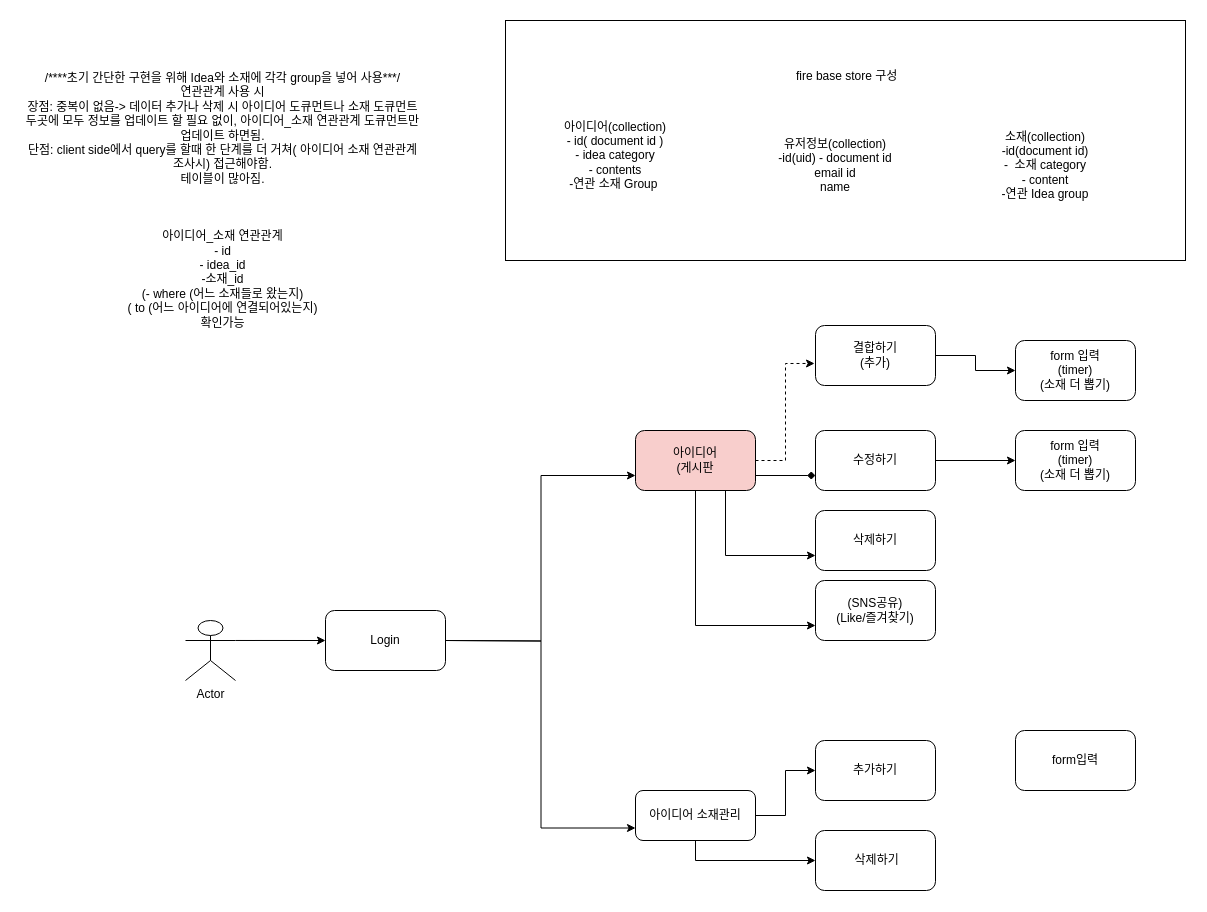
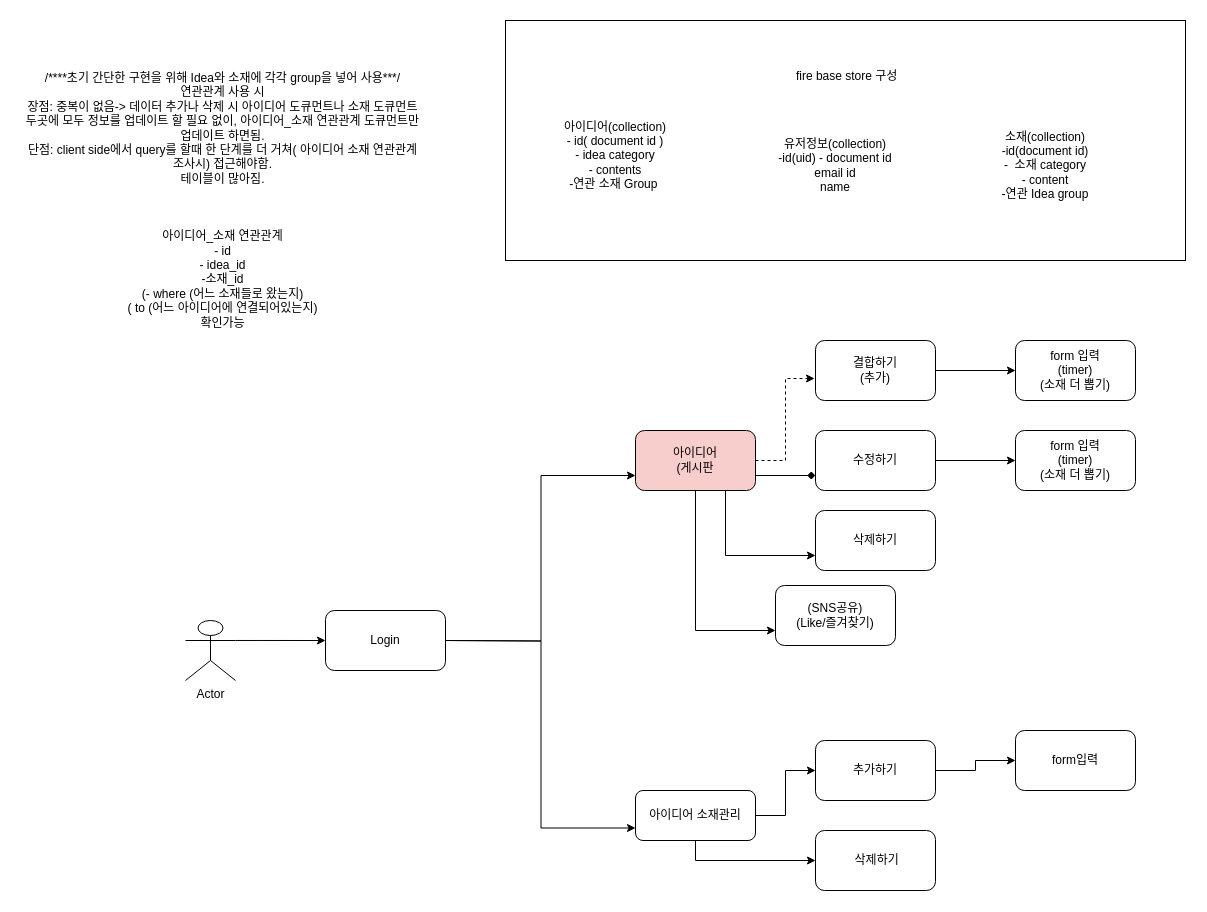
- <mxCell id="13" value="결합하기&lt;br&gt;(추가)" style="rounded=1;whiteSpace=wrap;html=1;" parent="1" vertex="1"><mxGeometry x="815" y="325" width="120" height="60" as="geometry" /></mxCell>
+ <mxCell id="13" value="결합하기&lt;br&gt;(추가)" style="rounded=1;whiteSpace=wrap;html=1;" parent="1" vertex="1"><mxGeometry x="815" y="340" width="120" height="60" as="geometry" /></mxCell>
- <mxCell id="18" value="(SNS공유)&lt;br&gt;(Like/즐겨찾기)" style="rounded=1;whiteSpace=wrap;html=1;" parent="1" vertex="1"><mxGeometry x="815" y="580" width="120" height="60" as="geometry" /></mxCell>
+ <mxCell id="18" value="(SNS공유)&lt;br&gt;(Like/즐겨찾기)" style="rounded=1;whiteSpace=wrap;html=1;" parent="1" vertex="1"><mxGeometry x="775" y="585" width="120" height="60" as="geometry" /></mxCell>
+ <mxCell id="20" style="edgeStyle=orthogonalEdgeStyle;rounded=0;orthogonalLoop=1;jettySize=auto;html=1;exitX=1;exitY=0.5;exitDx=0;exitDy=0;" parent="1" source="21" target="26" edge="1"><mxGeometry relative="1" as="geometry" /></mxCell>
